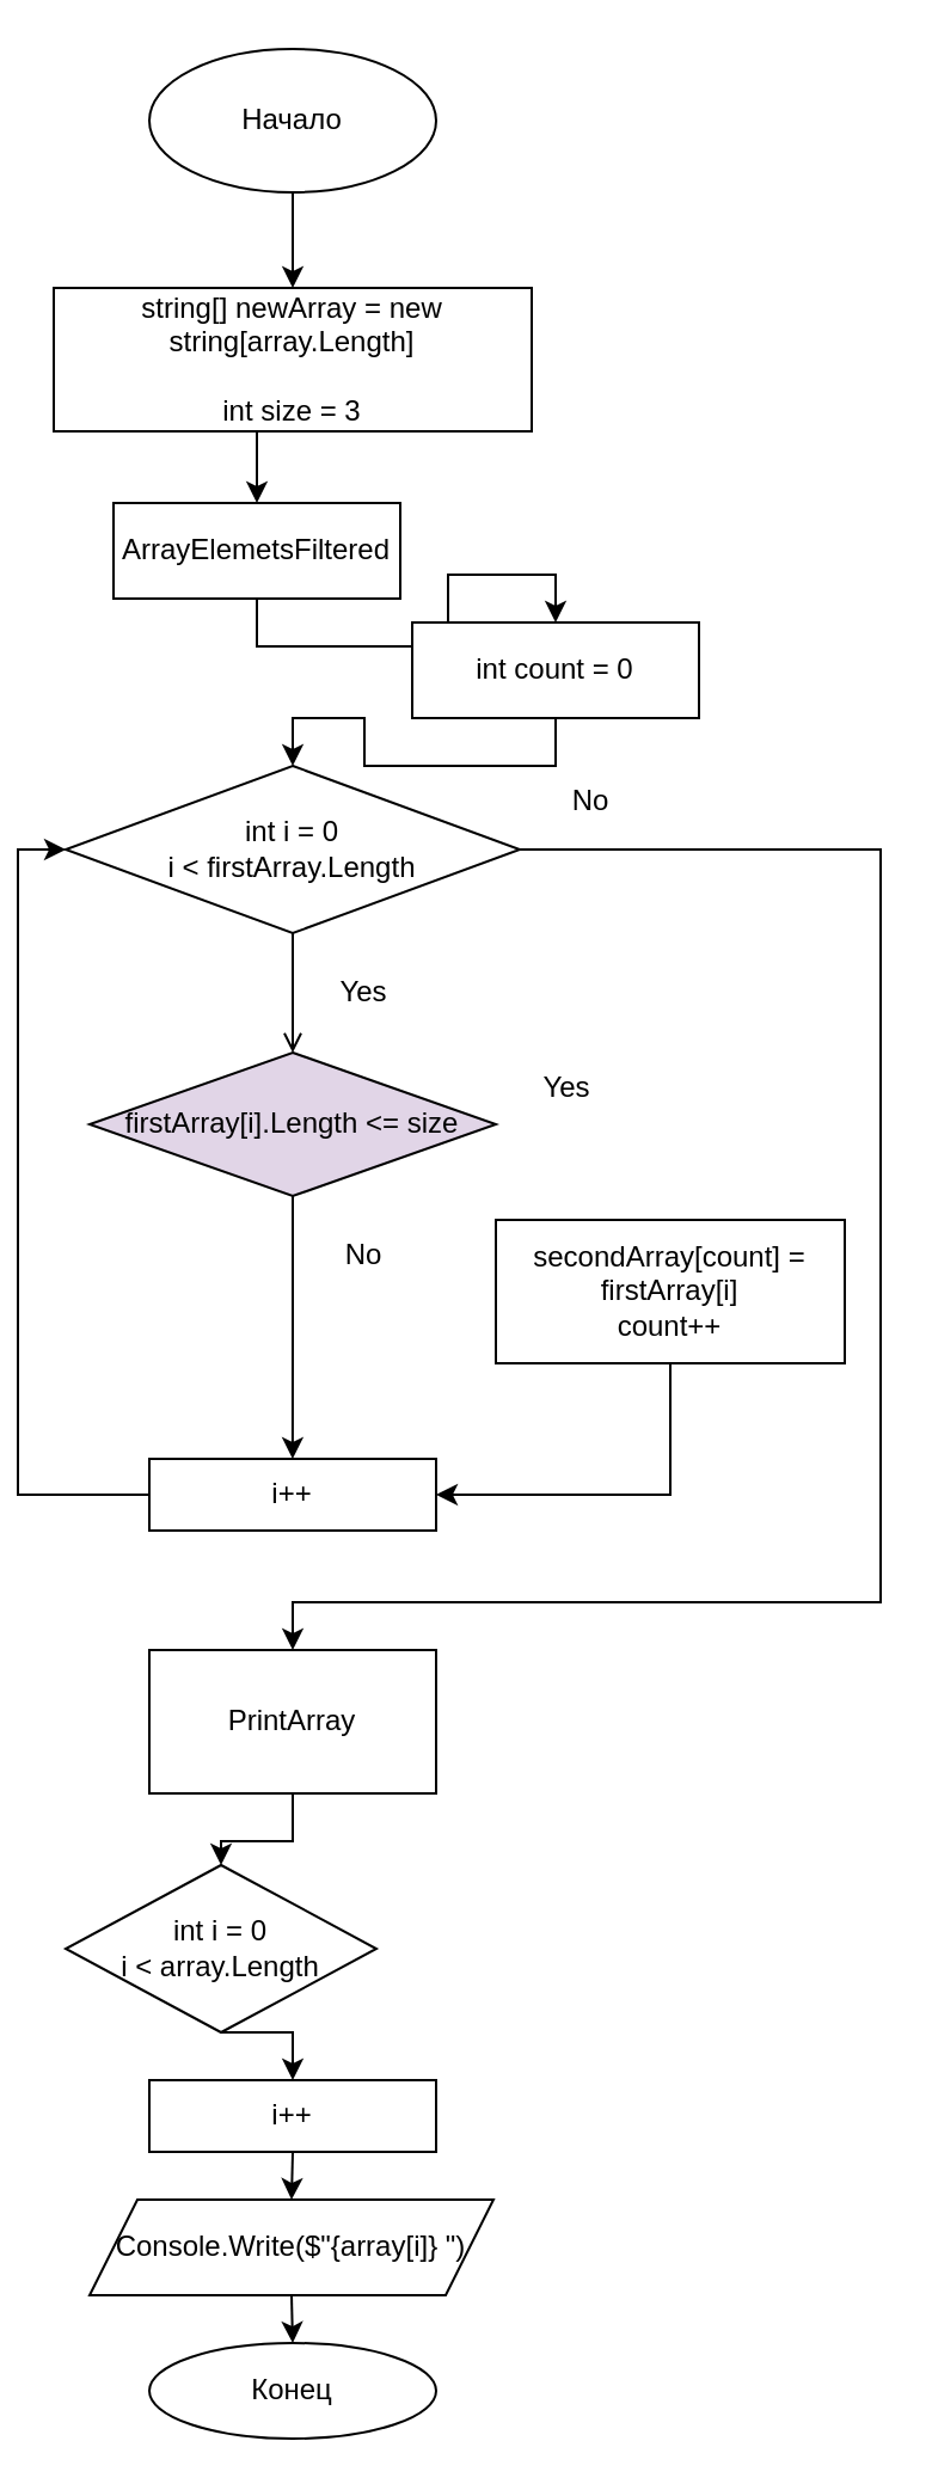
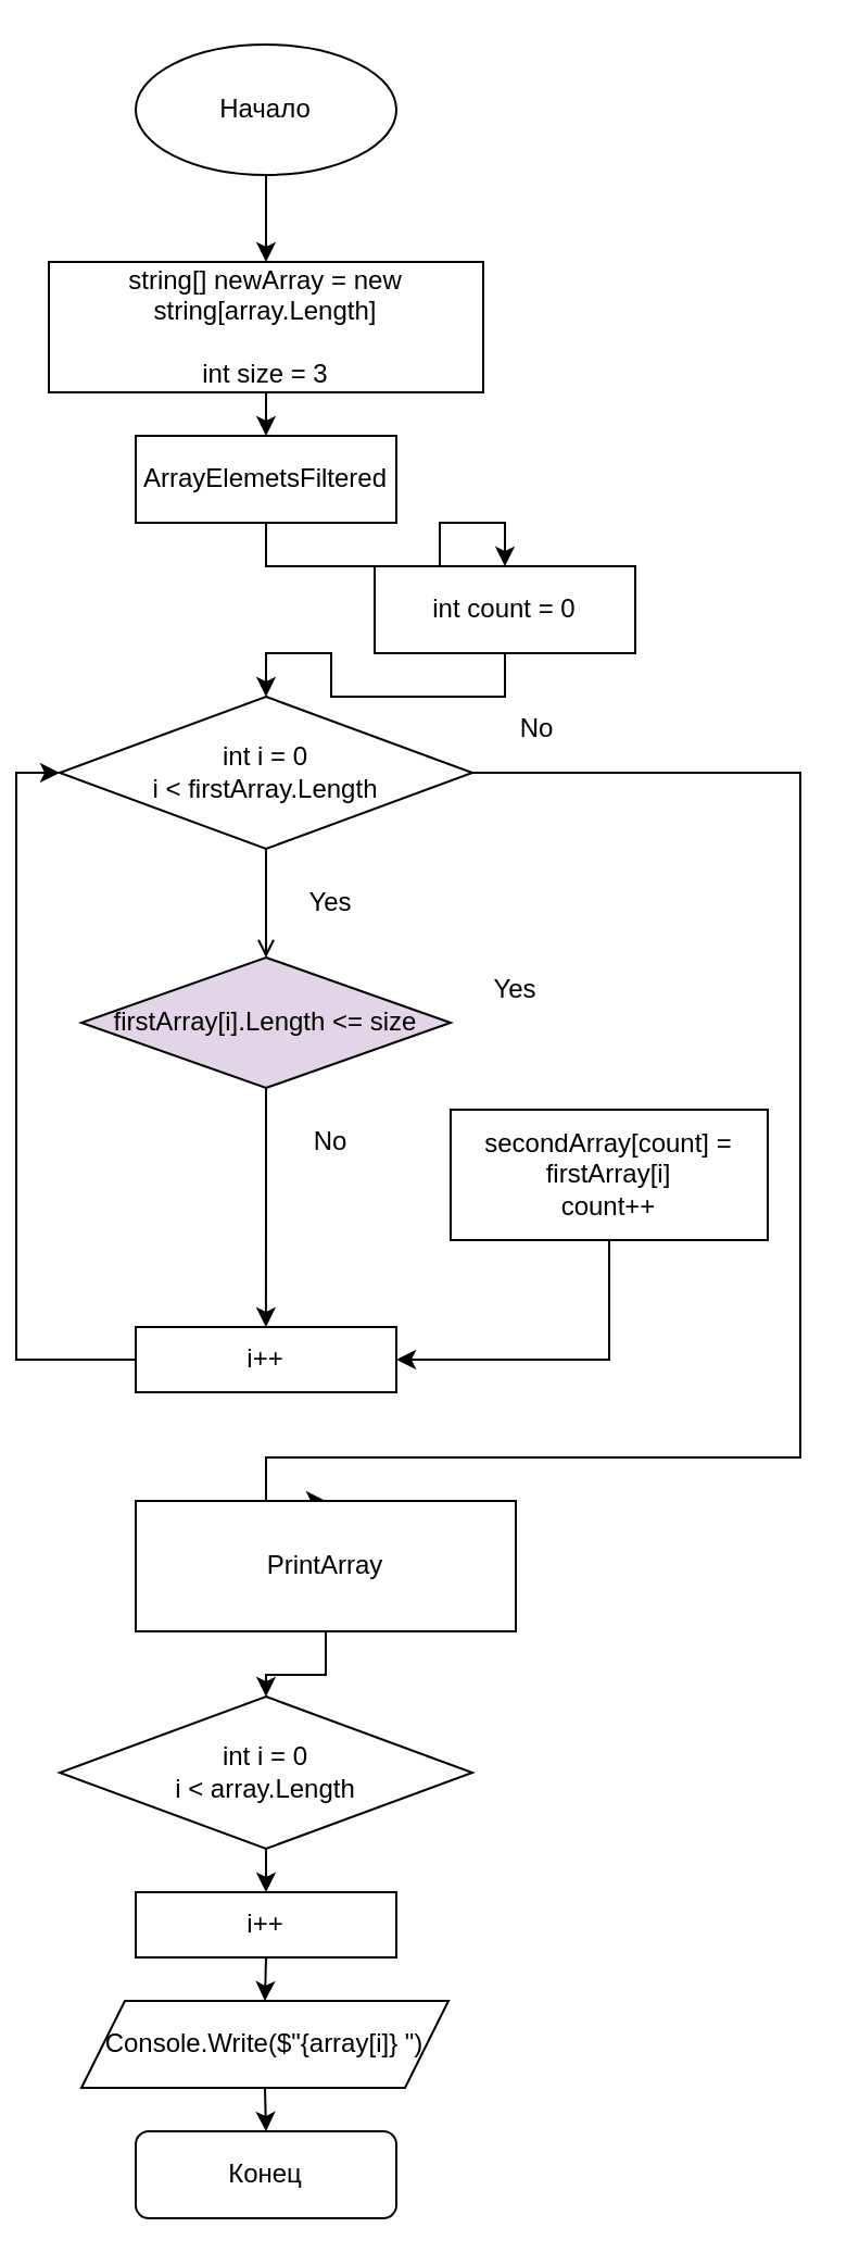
- <mxCell id="7" value="ArrayElemetsFiltered" style="rounded=0;whiteSpace=wrap;html=1;" vertex="1" parent="1"><mxGeometry x="45" y="210" width="120" height="40" as="geometry" /></mxCell>
+ <mxCell id="7" value="ArrayElemetsFiltered" style="rounded=0;whiteSpace=wrap;html=1;" vertex="1" parent="1"><mxGeometry x="60" y="200" width="120" height="40" as="geometry" /></mxCell>
- <mxCell id="23" value="PrintArray" style="rounded=0;whiteSpace=wrap;html=1;" vertex="1" parent="1"><mxGeometry x="60" y="690" width="120" height="60" as="geometry" /></mxCell>
+ <mxCell id="23" value="PrintArray" style="rounded=0;whiteSpace=wrap;html=1;" vertex="1" parent="1"><mxGeometry x="60" y="690" width="175" height="60" as="geometry" /></mxCell>
- <mxCell id="27" value="int i = 0&lt;br&gt;i &amp;lt; array.Length" style="rhombus;whiteSpace=wrap;html=1;" vertex="1" parent="1"><mxGeometry x="25" y="780" width="130" height="70" as="geometry" /></mxCell>
+ <mxCell id="27" value="int i = 0&lt;br&gt;i &amp;lt; array.Length" style="rhombus;whiteSpace=wrap;html=1;" vertex="1" parent="1"><mxGeometry x="25" y="780" width="190" height="70" as="geometry" /></mxCell>
- <mxCell id="32" value="Конец" style="ellipse;whiteSpace=wrap;html=1;" vertex="1" parent="1"><mxGeometry x="60" y="980" width="120" height="40" as="geometry" /></mxCell>
+ <mxCell id="32" value="Конец" style="whiteSpace=wrap;html=1;rounded=1;" vertex="1" parent="1"><mxGeometry x="60" y="980" width="120" height="40" as="geometry" /></mxCell>
